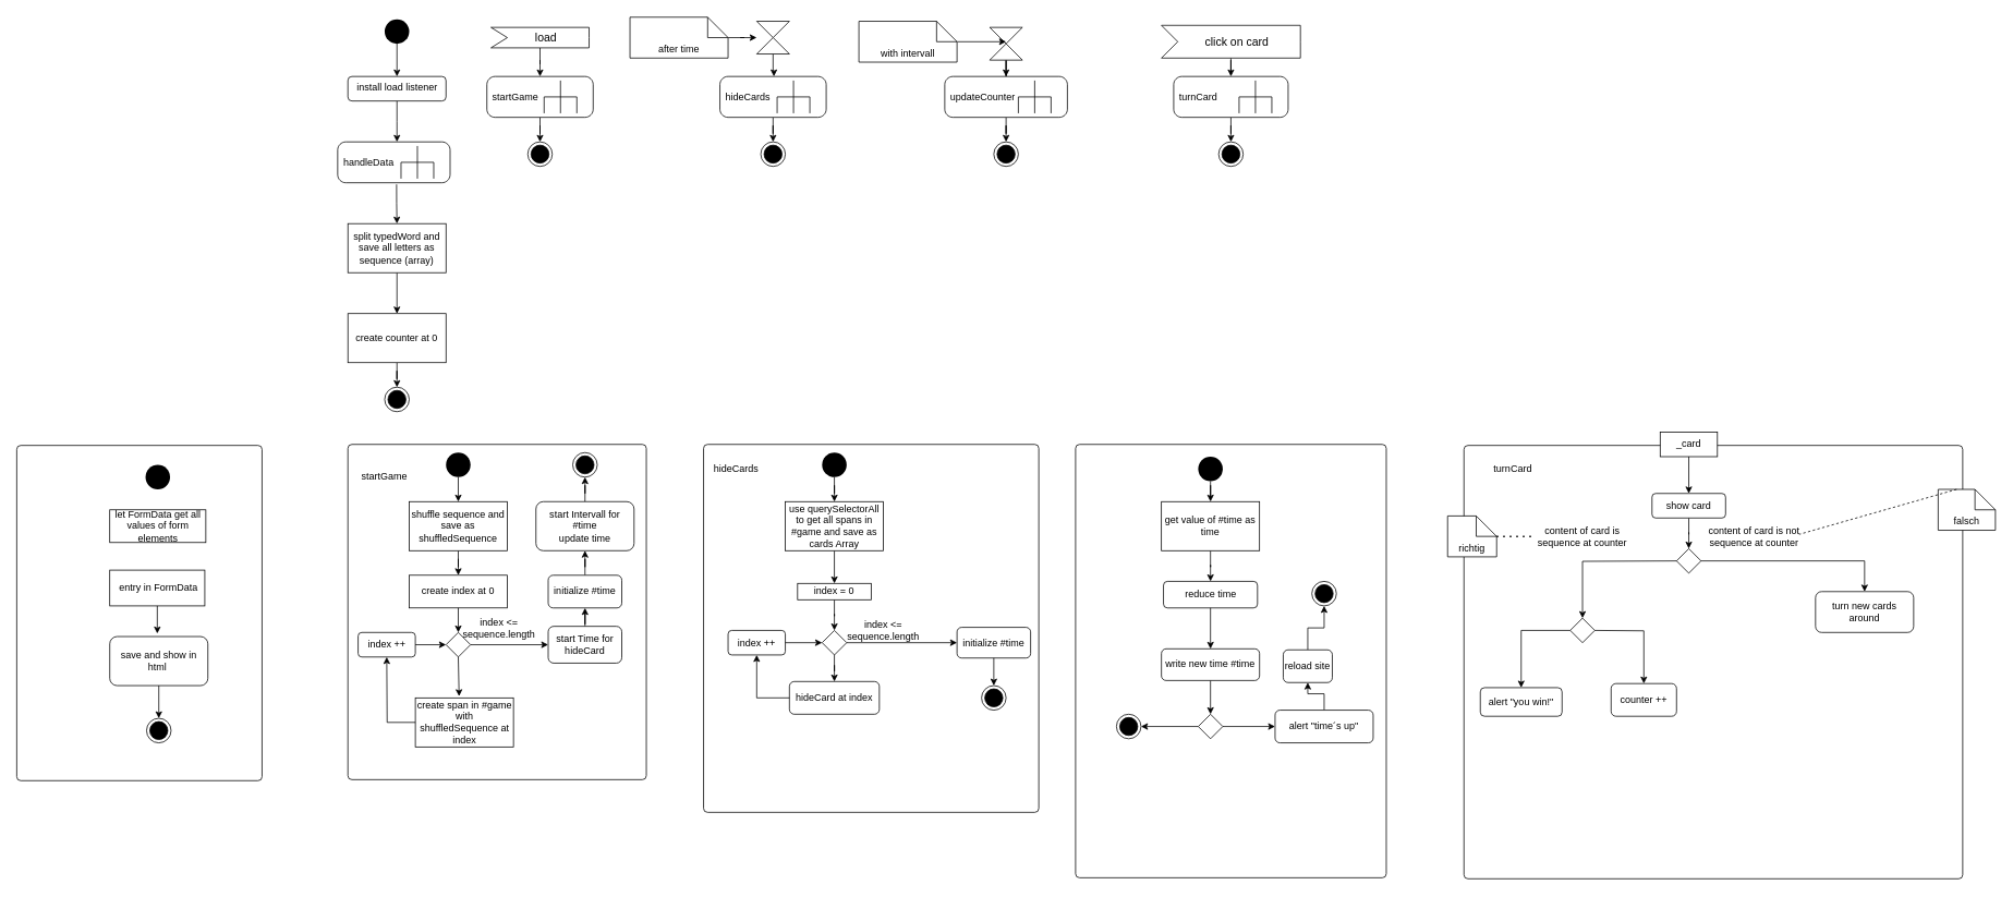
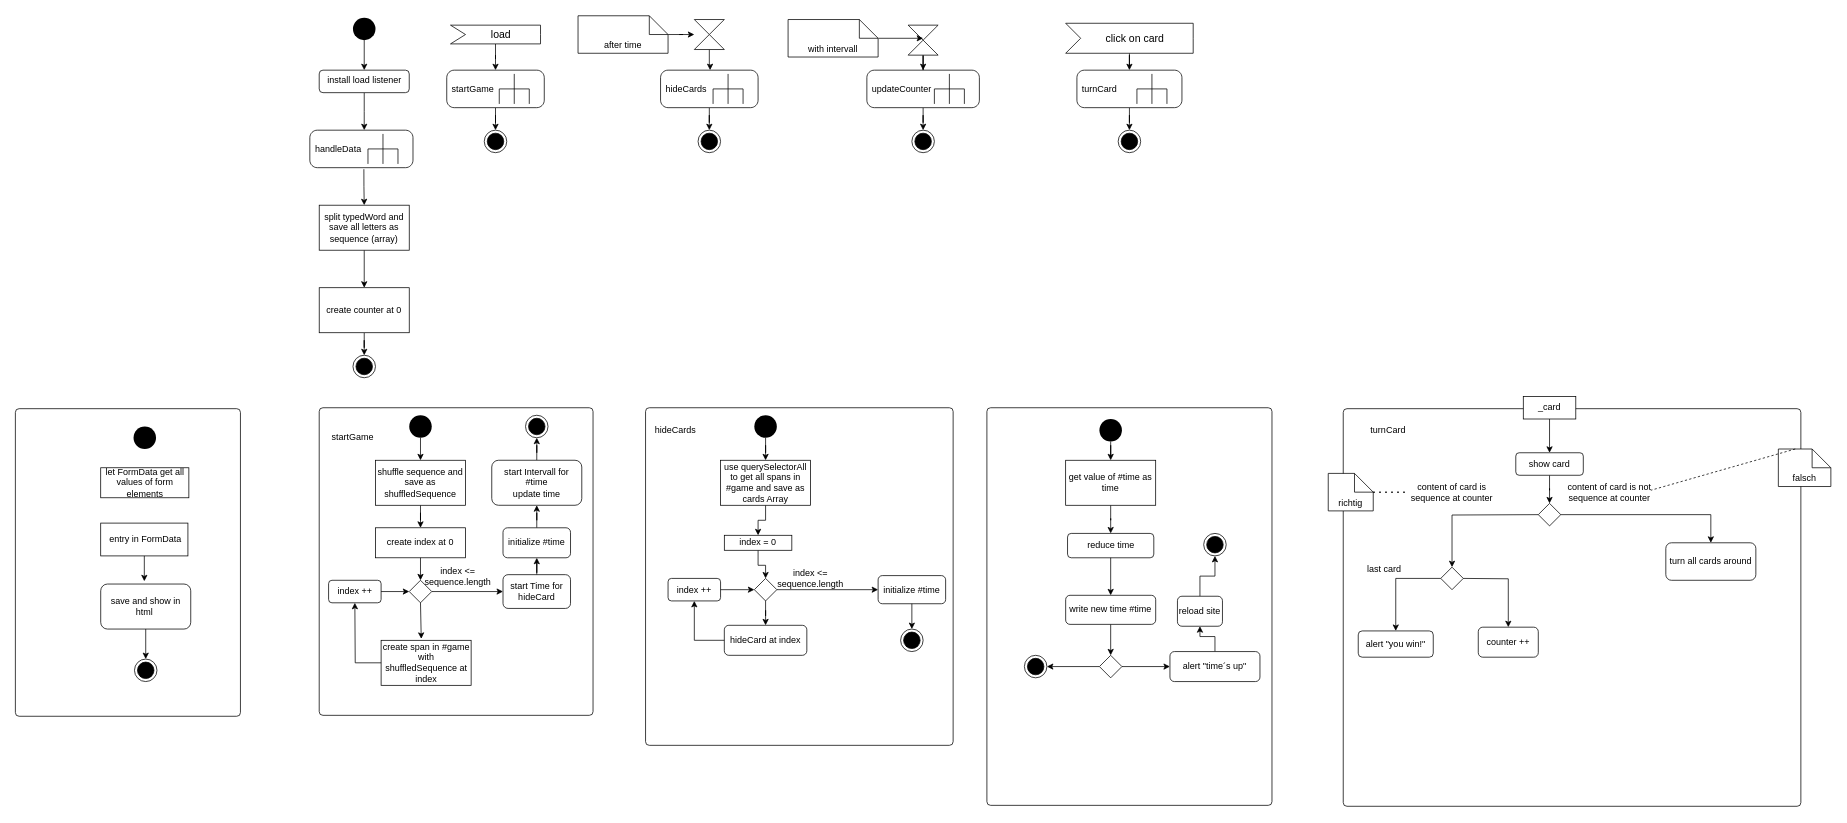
- <mxCell id="61" value="index = 0" style="rounded=0;whiteSpace=wrap;html=1;" vertex="1" parent="1"><mxGeometry x="975" y="713" width="90" height="20" as="geometry" /></mxCell>
+ <mxCell id="61" value="index = 0" style="rounded=0;whiteSpace=wrap;html=1;" vertex="1" parent="1"><mxGeometry x="965" y="713" width="90" height="20" as="geometry" /></mxCell>
- <mxCell id="115" value="turn new cards around" style="rounded=1;whiteSpace=wrap;html=1;" vertex="1" parent="1"><mxGeometry x="2220" y="723" width="120" height="50" as="geometry" /></mxCell>
+ <mxCell id="115" value="turn all cards around" style="rounded=1;whiteSpace=wrap;html=1;" vertex="1" parent="1"><mxGeometry x="2220" y="723" width="120" height="50" as="geometry" /></mxCell>
+ <mxCell id="111" value="last card" style="text;html=1;strokeColor=none;fillColor=none;align=center;verticalAlign=middle;whiteSpace=wrap;rounded=0;" vertex="1" parent="1"><mxGeometry x="1815" y="743" width="60" height="30" as="geometry" /></mxCell>
